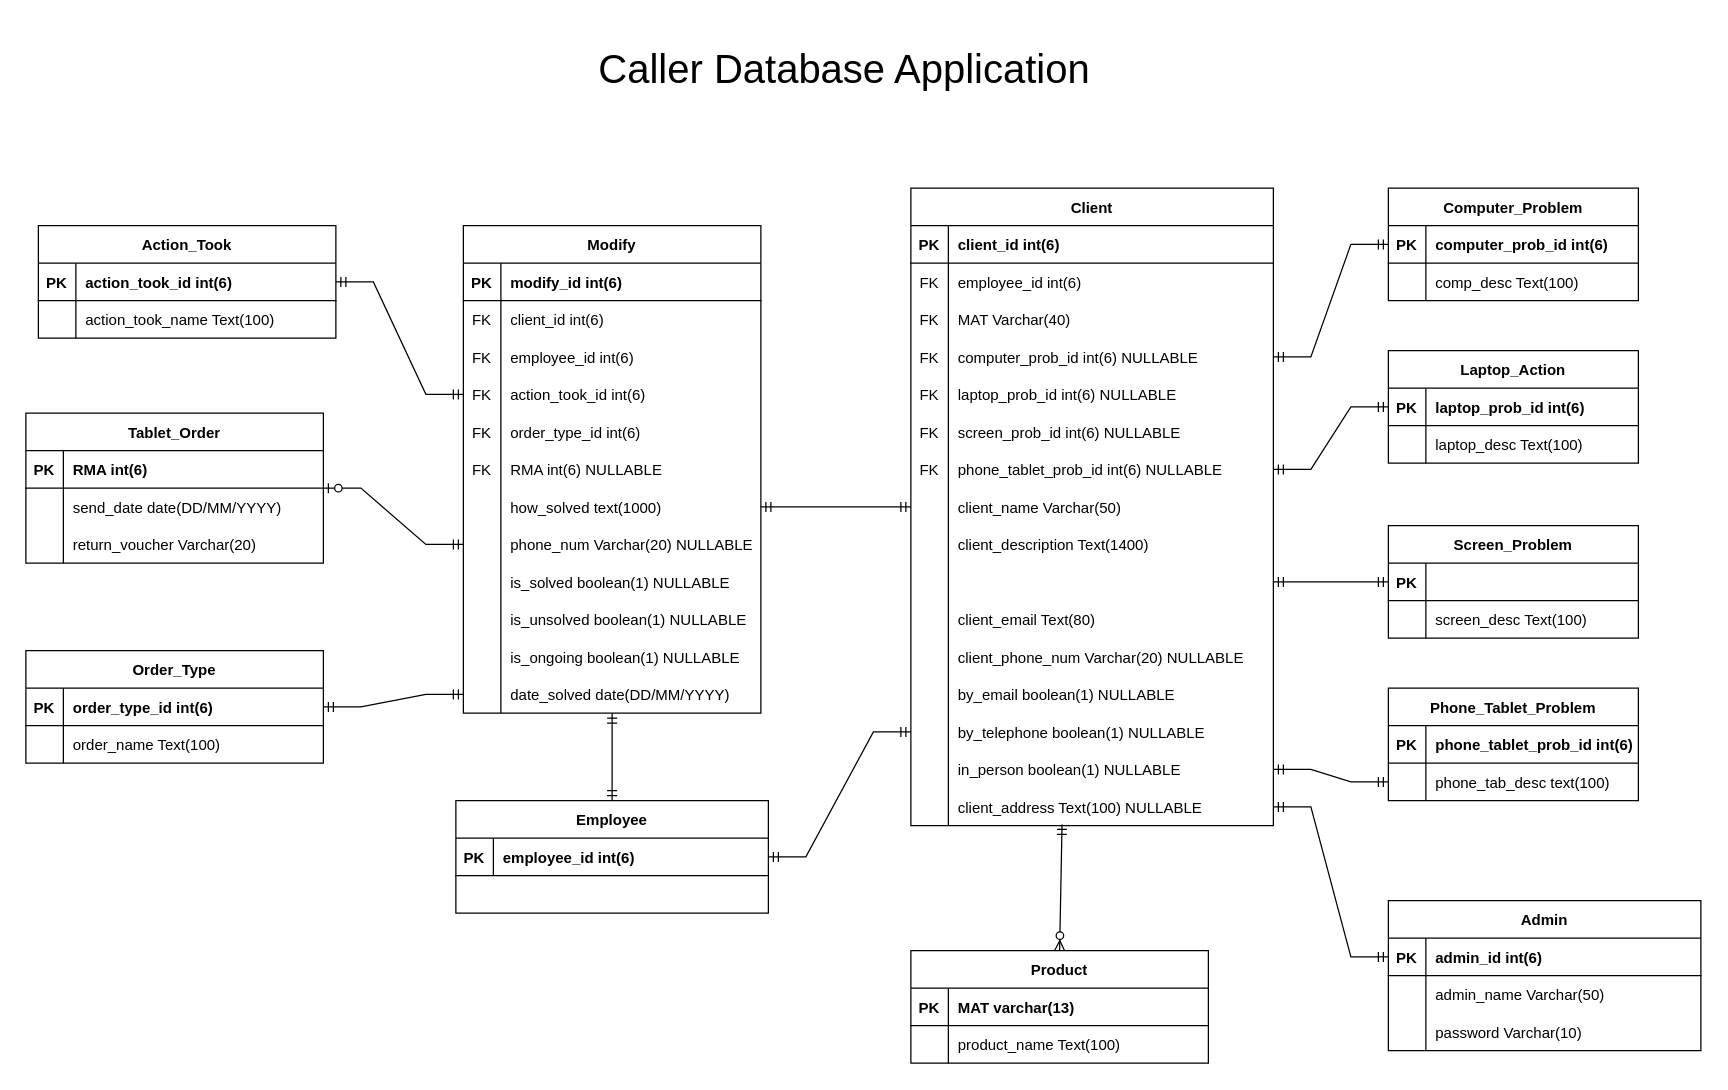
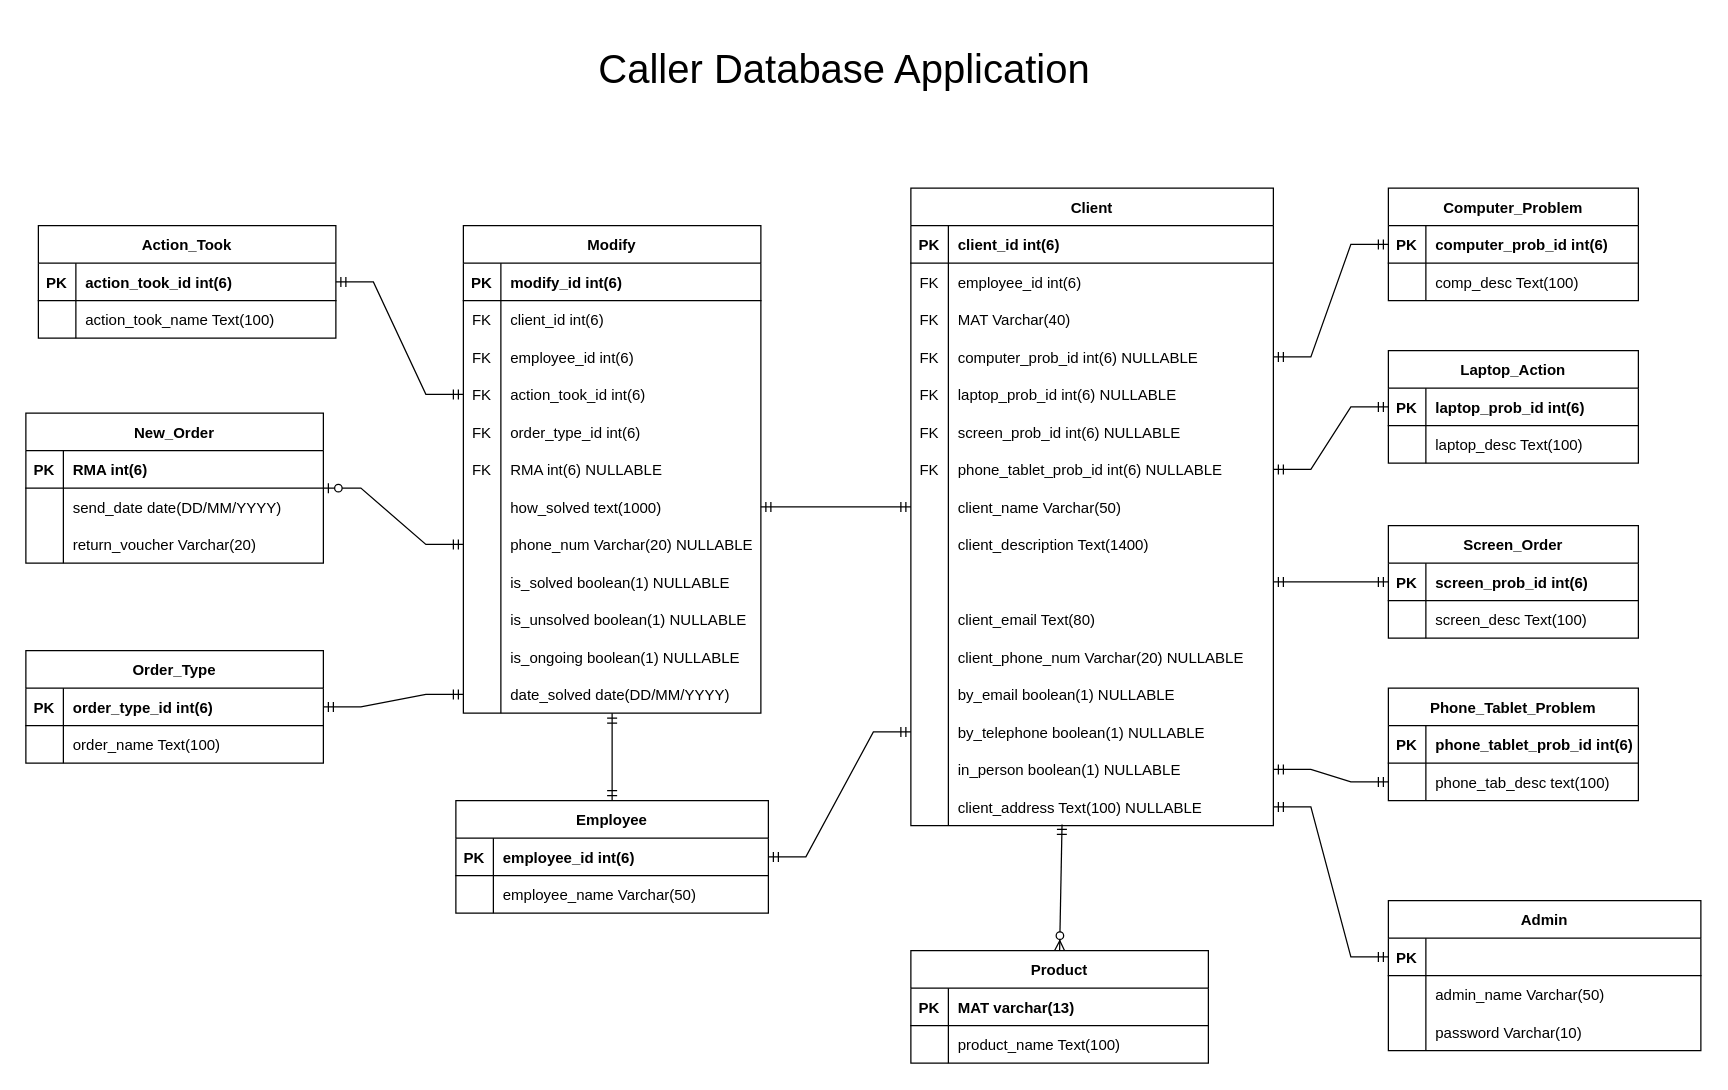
- <mxCell id="153" value="Tablet_Order" style="shape=table;startSize=30;container=1;collapsible=1;childLayout=tableLayout;fixedRows=1;rowLines=0;fontStyle=1;align=center;resizeLast=1;" parent="1" vertex="1"><mxGeometry x="20" y="330" width="238" height="120" as="geometry" /></mxCell>
+ <mxCell id="153" value="New_Order" style="shape=table;startSize=30;container=1;collapsible=1;childLayout=tableLayout;fixedRows=1;rowLines=0;fontStyle=1;align=center;resizeLast=1;" parent="1" vertex="1"><mxGeometry x="20" y="330" width="238" height="120" as="geometry" /></mxCell>
- <mxCell id="81" value="Screen_Problem" style="shape=table;startSize=30;container=1;collapsible=1;childLayout=tableLayout;fixedRows=1;rowLines=0;fontStyle=1;align=center;resizeLast=1;" parent="1" vertex="1"><mxGeometry x="1110" y="420" width="200" height="90" as="geometry" /></mxCell>
+ <mxCell id="81" value="Screen_Order" style="shape=table;startSize=30;container=1;collapsible=1;childLayout=tableLayout;fixedRows=1;rowLines=0;fontStyle=1;align=center;resizeLast=1;" parent="1" vertex="1"><mxGeometry x="1110" y="420" width="200" height="90" as="geometry" /></mxCell>
+ <mxCell id="84" value="screen_prob_id int(6)" style="shape=partialRectangle;overflow=hidden;connectable=0;fillColor=none;top=0;left=0;bottom=0;right=0;align=left;spacingLeft=6;fontStyle=1;" parent="82" vertex="1"><mxGeometry x="30" width="170" height="30" as="geometry"><mxRectangle width="170" height="30" as="alternateBounds" /></mxGeometry></mxCell>
+ <mxCell id="66" value="employee_name Varchar(50)" style="shape=partialRectangle;overflow=hidden;connectable=0;fillColor=none;top=0;left=0;bottom=0;right=0;align=left;spacingLeft=6;" parent="64" vertex="1"><mxGeometry x="30" width="220" height="30" as="geometry"><mxRectangle width="220" height="30" as="alternateBounds" /></mxGeometry></mxCell>
- <mxCell id="53" value="admin_id int(6)" style="shape=partialRectangle;overflow=hidden;connectable=0;fillColor=none;top=0;left=0;bottom=0;right=0;align=left;spacingLeft=6;fontStyle=1;" parent="51" vertex="1"><mxGeometry x="30" width="220" height="30" as="geometry"><mxRectangle width="220" height="30" as="alternateBounds" /></mxGeometry></mxCell>
